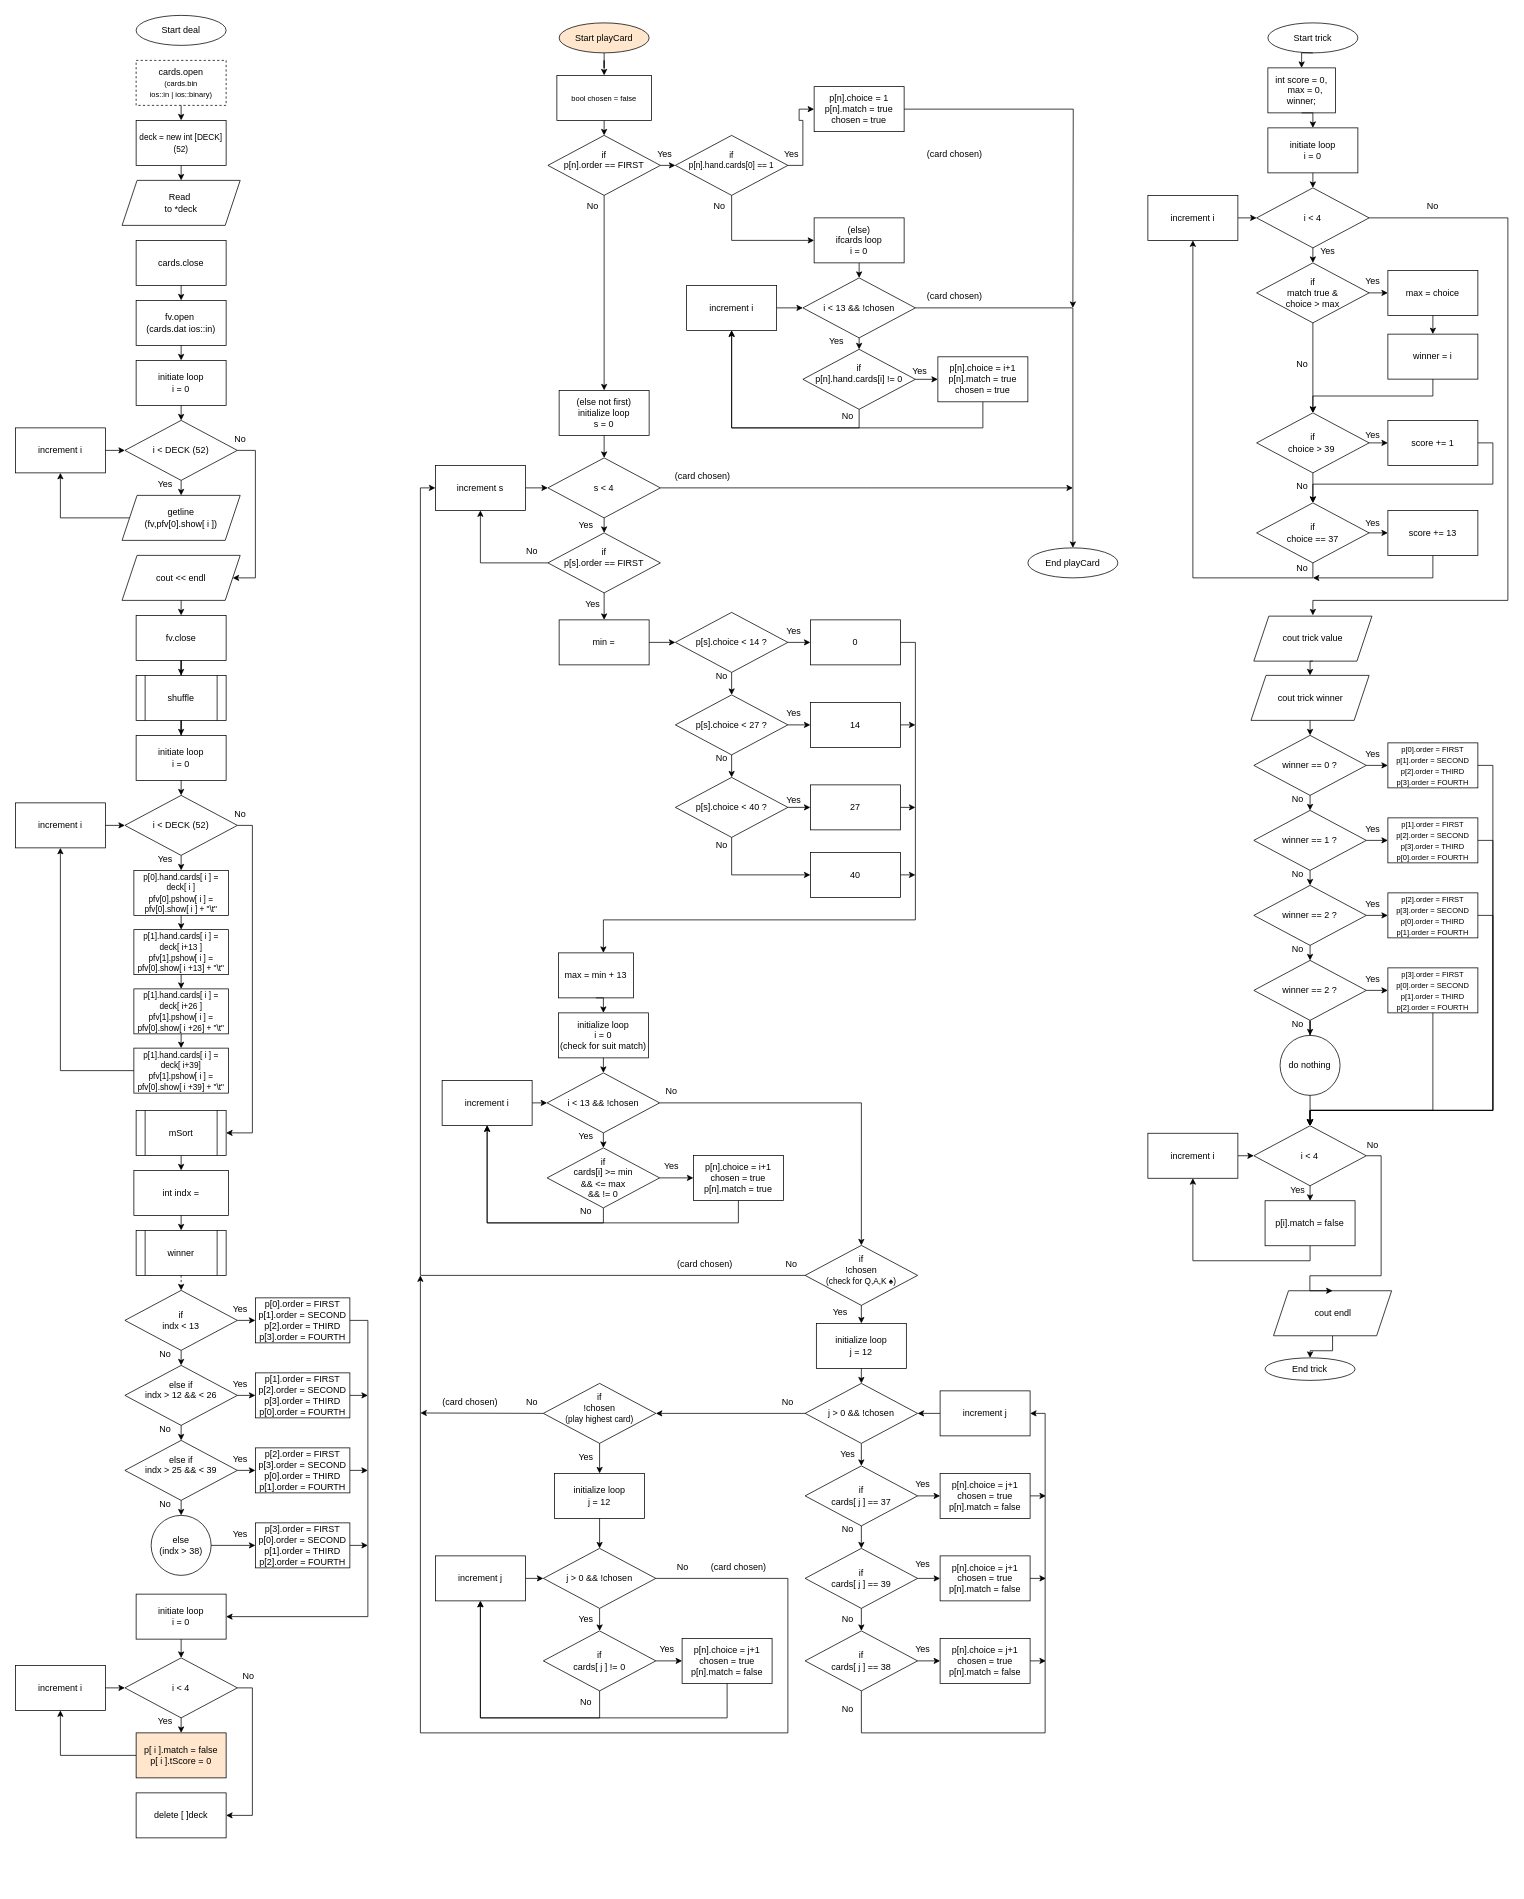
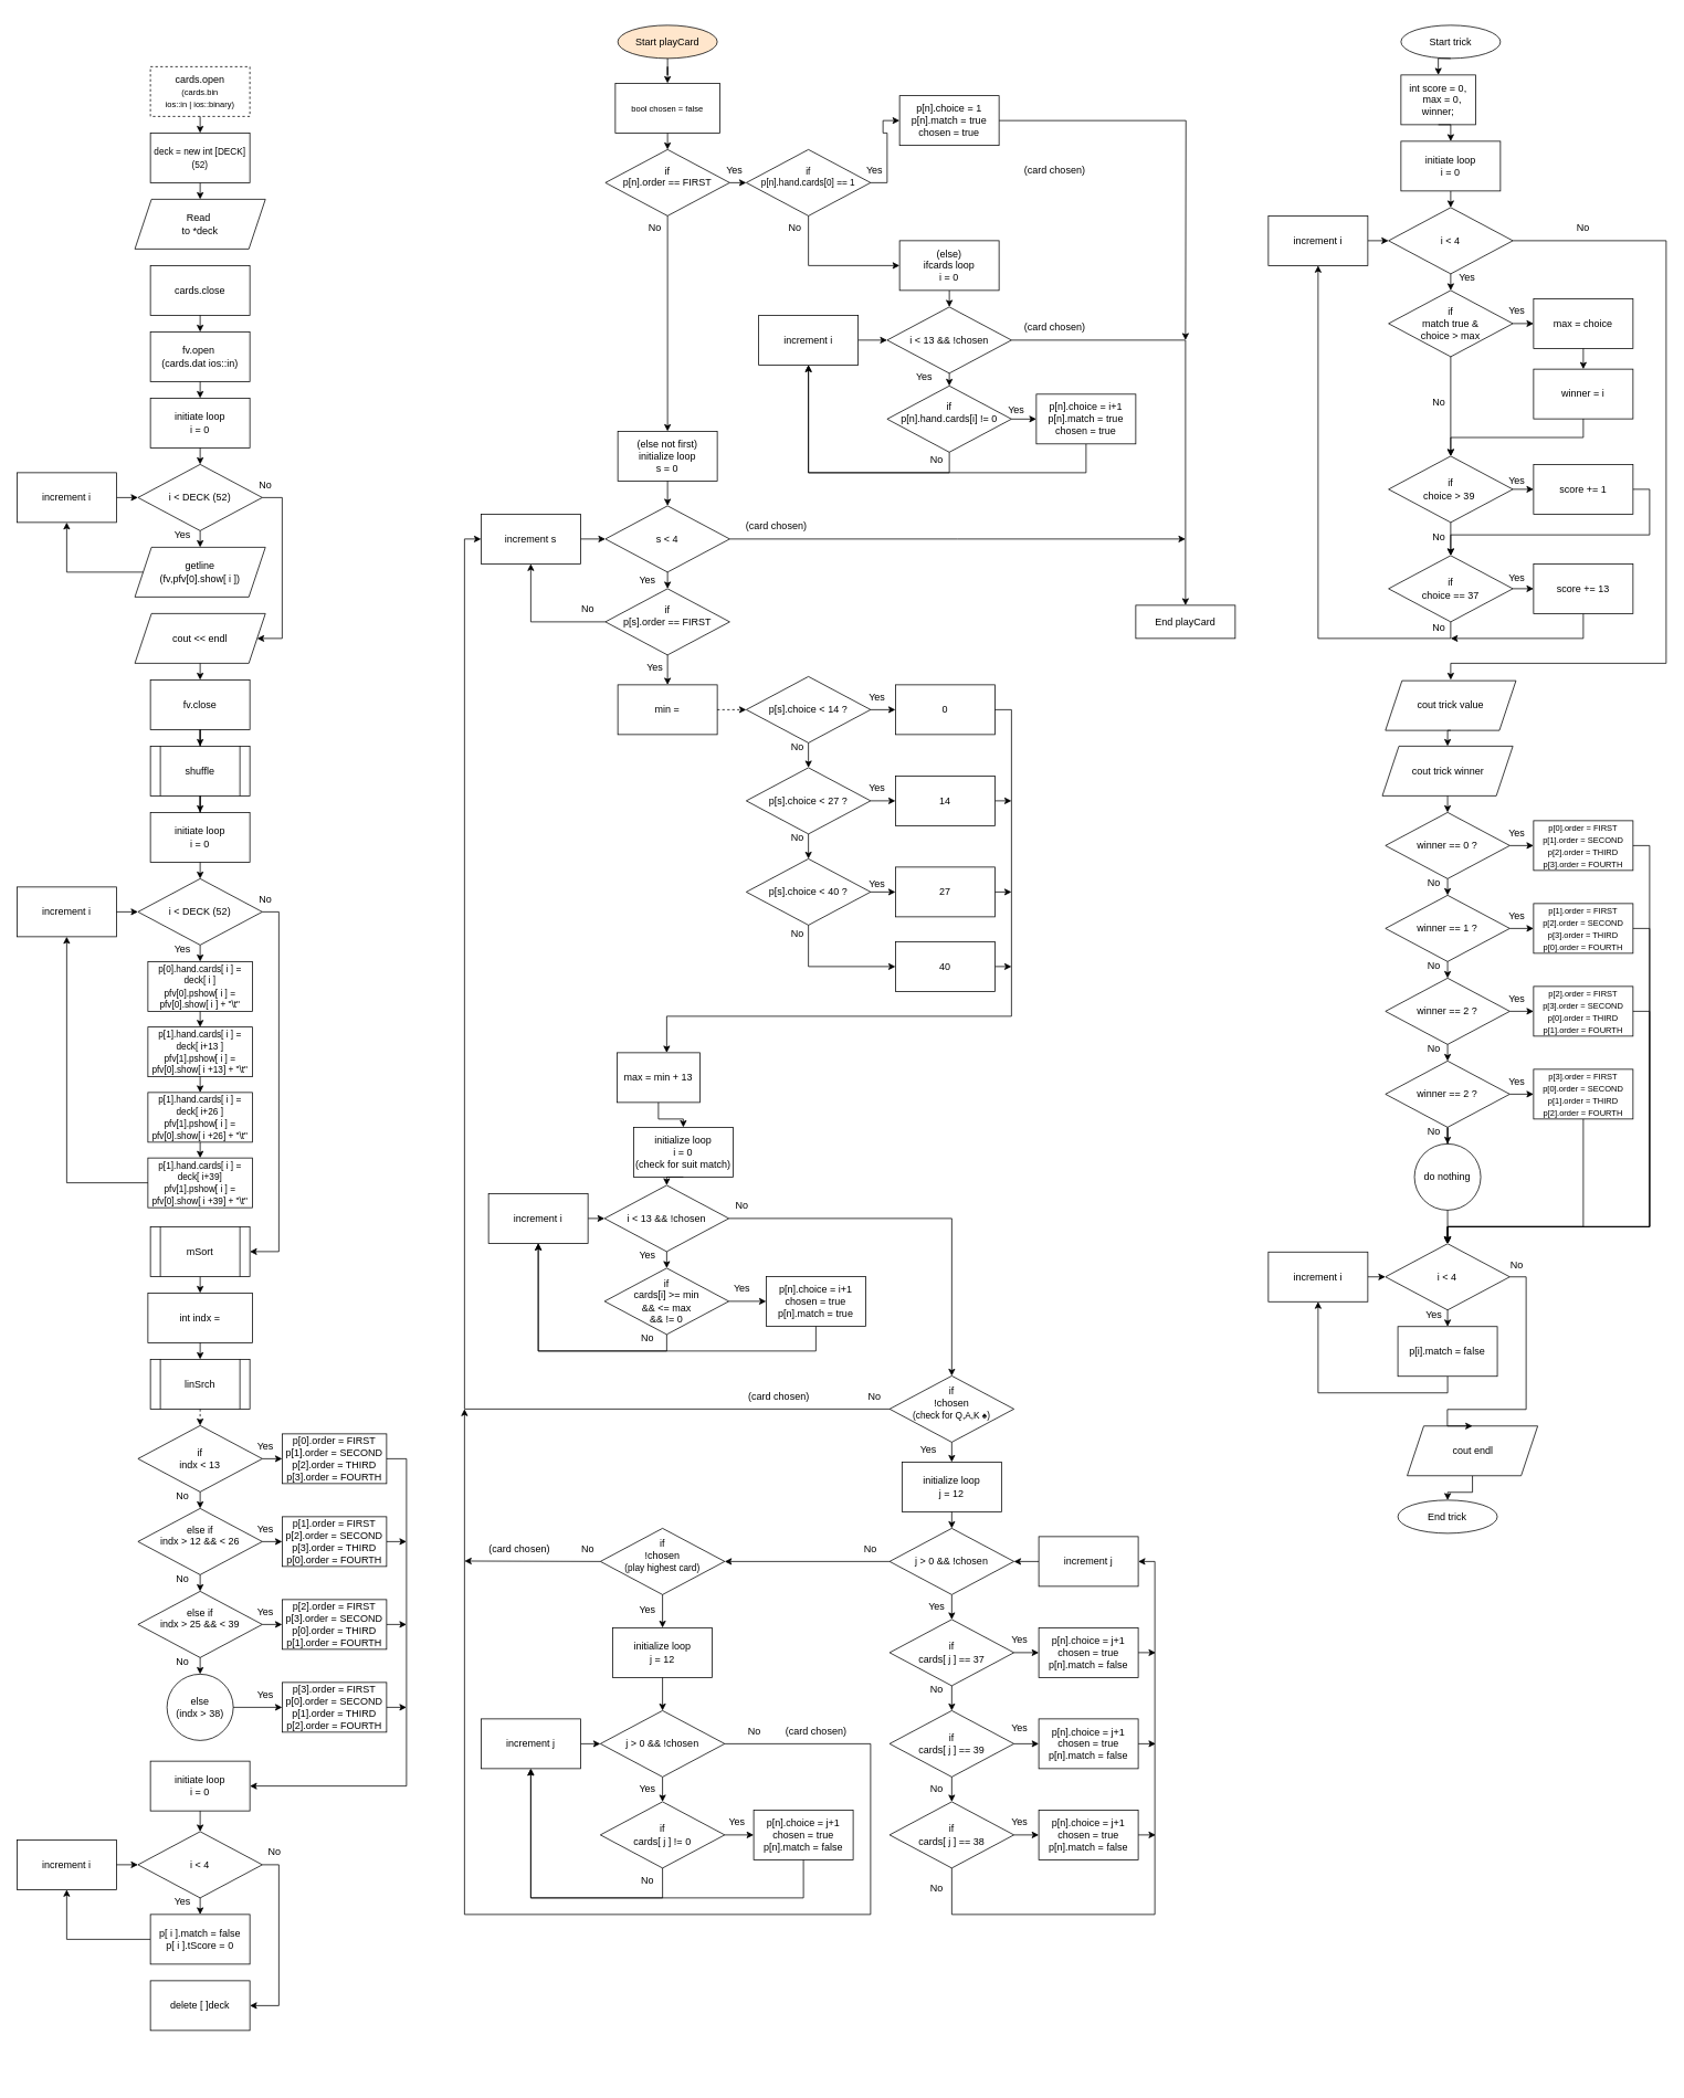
- <mxCell id="237" value="Start deal" style="ellipse;whiteSpace=wrap;html=1;" vertex="1" parent="236"><mxGeometry x="161" width="120" height="40" as="geometry" /></mxCell>
- <mxCell id="90" value="End playCard" style="ellipse;whiteSpace=wrap;html=1;" vertex="1" parent="85"><mxGeometry x="810" y="700" width="120" height="40" as="geometry" /></mxCell>
+ <mxCell id="90" value="End playCard" style="whiteSpace=wrap;html=1;rounded=0;" vertex="1" parent="85"><mxGeometry x="810" y="700" width="120" height="40" as="geometry" /></mxCell>
- <mxCell id="125" style="edgeStyle=orthogonalEdgeStyle;rounded=0;orthogonalLoop=1;jettySize=auto;html=1;exitX=1;exitY=0.5;exitDx=0;exitDy=0;entryX=0;entryY=0.5;entryDx=0;entryDy=0;" edge="1" parent="85" source="122" target="124"><mxGeometry relative="1" as="geometry"><mxPoint x="320" y="825.647" as="targetPoint" /></mxGeometry></mxCell>
+ <mxCell id="125" style="edgeStyle=orthogonalEdgeStyle;rounded=0;orthogonalLoop=1;jettySize=auto;html=1;exitX=1;exitY=0.5;exitDx=0;exitDy=0;entryX=0;entryY=0.5;entryDx=0;entryDy=0;dashed=1;" edge="1" parent="85" source="122" target="124"><mxGeometry relative="1" as="geometry"><mxPoint x="320" y="825.647" as="targetPoint" /></mxGeometry></mxCell>
- <mxCell id="143" value="initialize loop&lt;br&gt;i = 0&lt;br&gt;(check for suit match)" style="rounded=0;whiteSpace=wrap;html=1;" vertex="1" parent="85"><mxGeometry x="184" y="1320" width="120" height="60" as="geometry" /></mxCell>
+ <mxCell id="143" value="initialize loop&lt;br&gt;i = 0&lt;br&gt;(check for suit match)" style="rounded=0;whiteSpace=wrap;html=1;" vertex="1" parent="85"><mxGeometry x="204" y="1330" width="120" height="60" as="geometry" /></mxCell>
- <mxCell id="282" value="winner" style="shape=process;whiteSpace=wrap;html=1;backgroundOutline=1;" vertex="1" parent="236"><mxGeometry x="161" y="1620" width="120" height="60" as="geometry" /></mxCell>
+ <mxCell id="282" value="linSrch" style="shape=process;whiteSpace=wrap;html=1;backgroundOutline=1;" vertex="1" parent="236"><mxGeometry x="161" y="1620" width="120" height="60" as="geometry" /></mxCell>
- <mxCell id="4" value="End trick" style="ellipse;whiteSpace=wrap;html=1;" vertex="1" parent="2"><mxGeometry x="156.25" y="1780" width="120" height="30" as="geometry" /></mxCell>
+ <mxCell id="4" value="End trick" style="ellipse;whiteSpace=wrap;html=1;" vertex="1" parent="2"><mxGeometry x="156.25" y="1780" width="120" height="40" as="geometry" /></mxCell>
- <mxCell id="310" value="p[ i ].match = false&lt;br&gt;p[ i ].tScore = 0" style="rounded=0;whiteSpace=wrap;html=1;fillColor=#ffe6cc;" vertex="1" parent="236"><mxGeometry x="161" y="2290" width="120" height="60" as="geometry" /></mxCell>
+ <mxCell id="310" value="p[ i ].match = false&lt;br&gt;p[ i ].tScore = 0" style="rounded=0;whiteSpace=wrap;html=1;" vertex="1" parent="236"><mxGeometry x="161" y="2290" width="120" height="60" as="geometry" /></mxCell>
